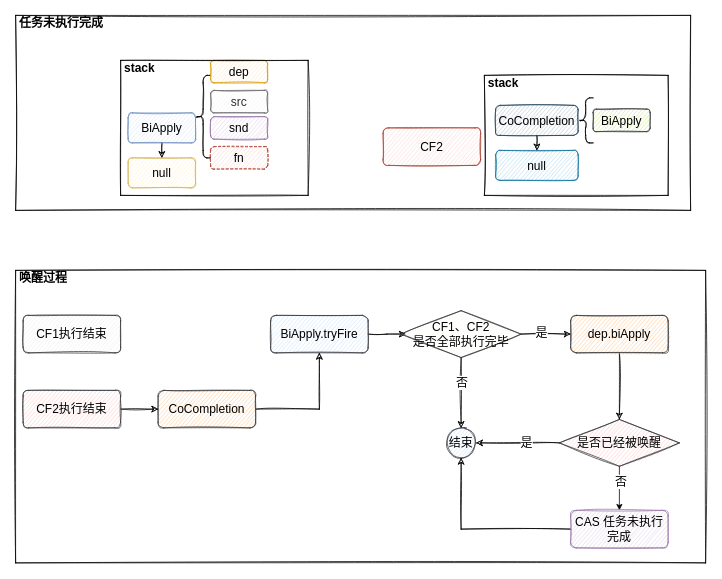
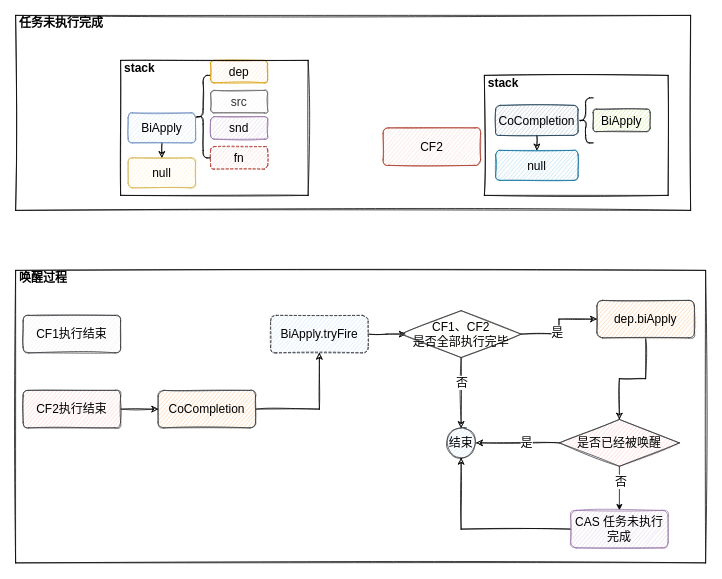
- <mxCell id="17" value="BiApply.tryFire" style="rounded=1;whiteSpace=wrap;html=1;fontSize=16;sketch=1;fillColor=#cce5ff;strokeColor=#36393d;" vertex="1" parent="1"><mxGeometry x="360" y="420" width="130" height="50" as="geometry" /></mxCell>
+ <mxCell id="17" value="BiApply.tryFire" style="rounded=1;whiteSpace=wrap;html=1;fontSize=16;sketch=1;fillColor=#cce5ff;strokeColor=#36393d;dashed=1;" vertex="1" parent="1"><mxGeometry x="360" y="420" width="130" height="50" as="geometry" /></mxCell>
- <mxCell id="21" value="dep.biApply" style="rounded=1;whiteSpace=wrap;html=1;fontSize=16;sketch=1;fillColor=#ffcc99;strokeColor=#36393d;" vertex="1" parent="1"><mxGeometry x="760" y="420" width="130" height="50" as="geometry" /></mxCell>
+ <mxCell id="21" value="dep.biApply" style="rounded=1;whiteSpace=wrap;html=1;fontSize=16;sketch=1;fillColor=#ffcc99;strokeColor=#36393d;" vertex="1" parent="1"><mxGeometry x="795" y="400" width="130" height="50" as="geometry" /></mxCell>
